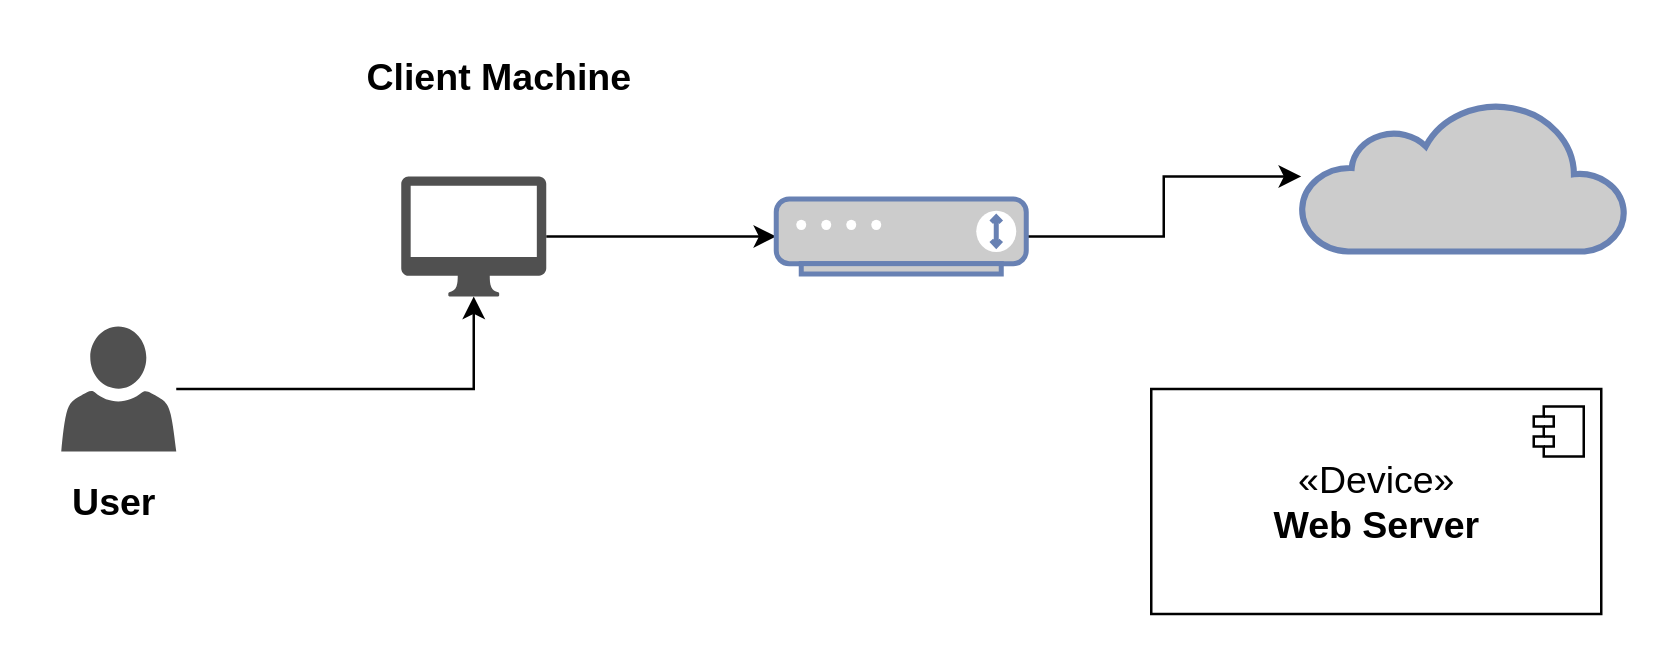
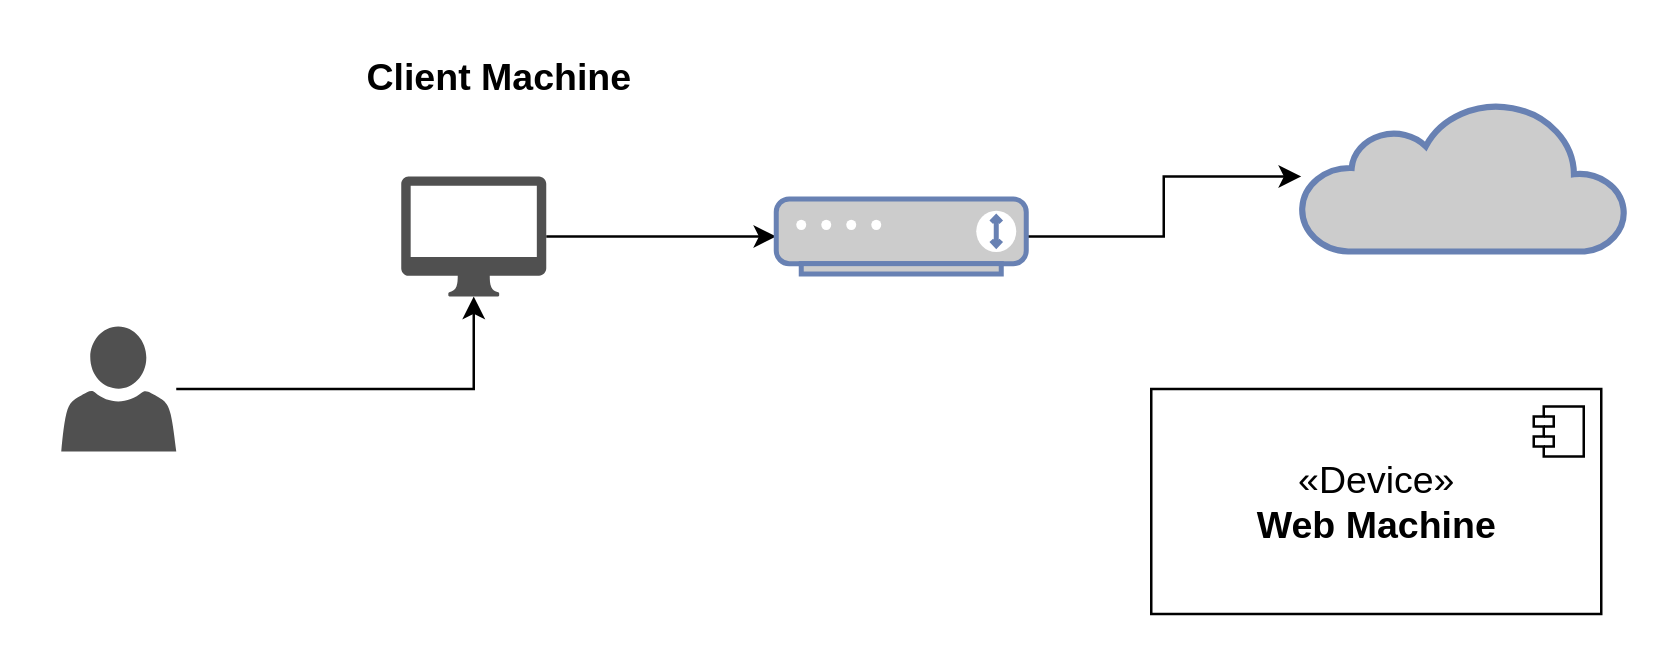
- <mxCell id="4" value="&lt;font style=&quot;font-size: 15px&quot;&gt;&lt;b&gt;User&lt;/b&gt;&lt;/font&gt;" style="text;html=1;align=center;verticalAlign=middle;resizable=0;points=[];autosize=1;strokeColor=none;fillColor=none;" vertex="1" parent="1"><mxGeometry x="20" y="190" width="50" height="20" as="geometry" /></mxCell>
- <mxCell id="11" value="«Device»&lt;br&gt;&lt;b&gt;Web Server&lt;/b&gt;" style="html=1;dropTarget=0;fontSize=15;" vertex="1" parent="1"><mxGeometry x="460" y="155" width="180" height="90" as="geometry" /></mxCell>
+ <mxCell id="11" value="«Device»&lt;br&gt;&lt;b&gt;Web Machine&lt;/b&gt;" style="html=1;dropTarget=0;fontSize=15;" vertex="1" parent="1"><mxGeometry x="460" y="155" width="180" height="90" as="geometry" /></mxCell>
